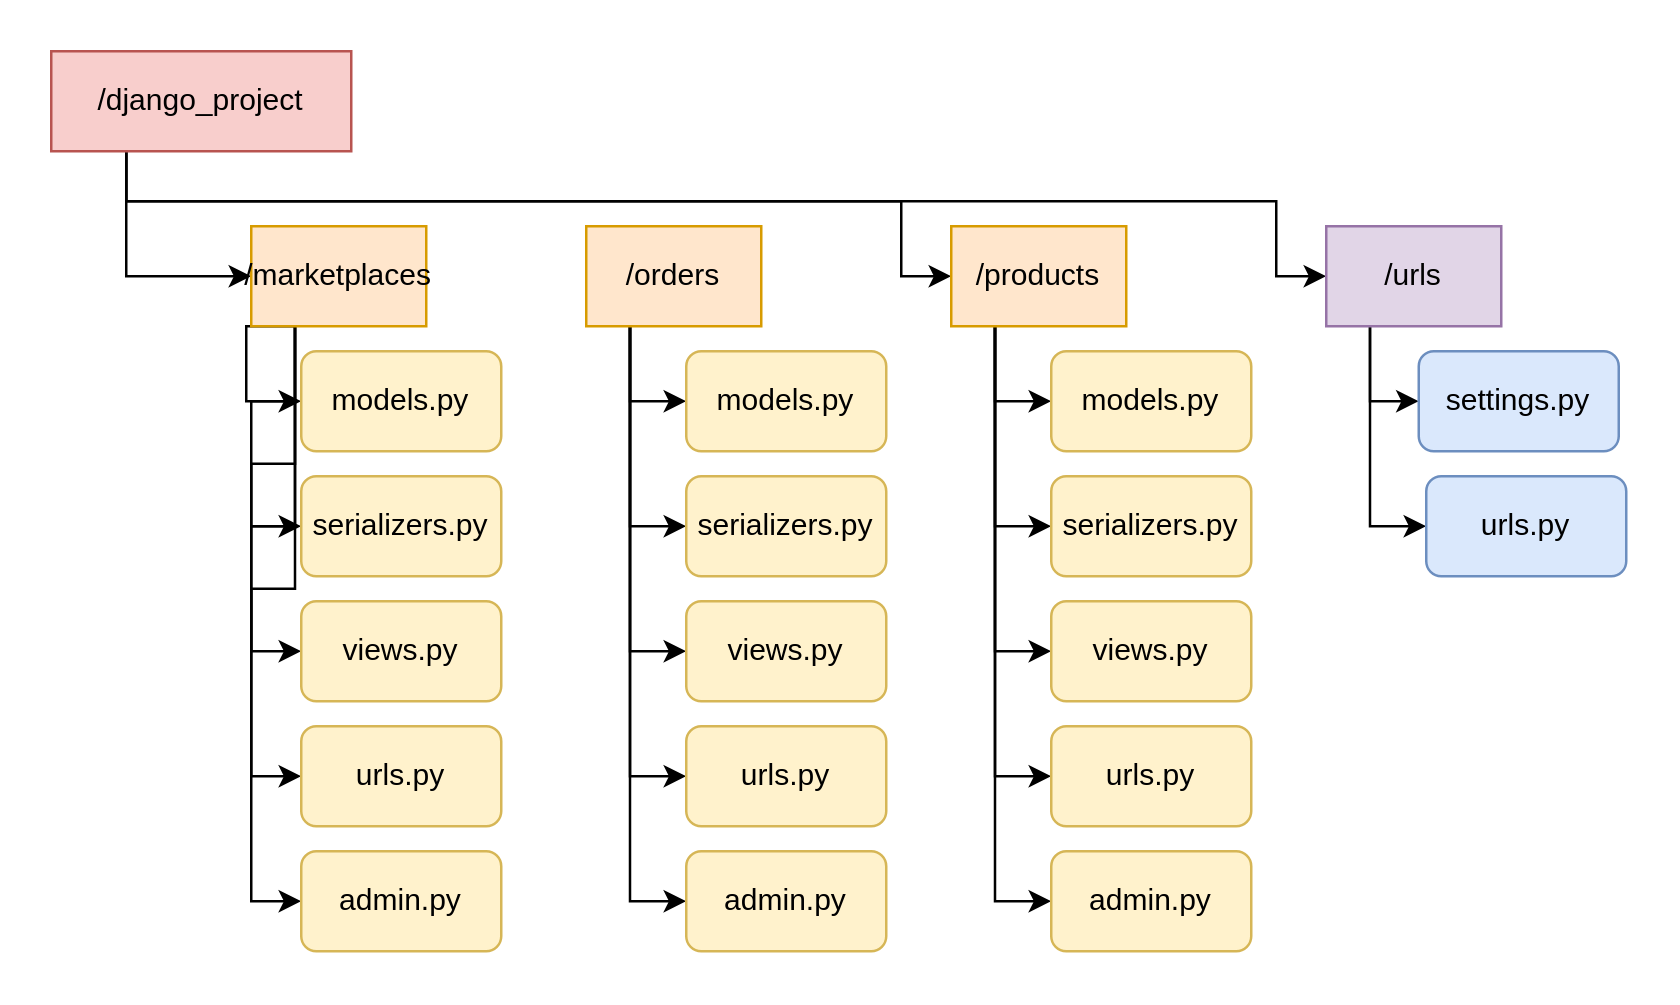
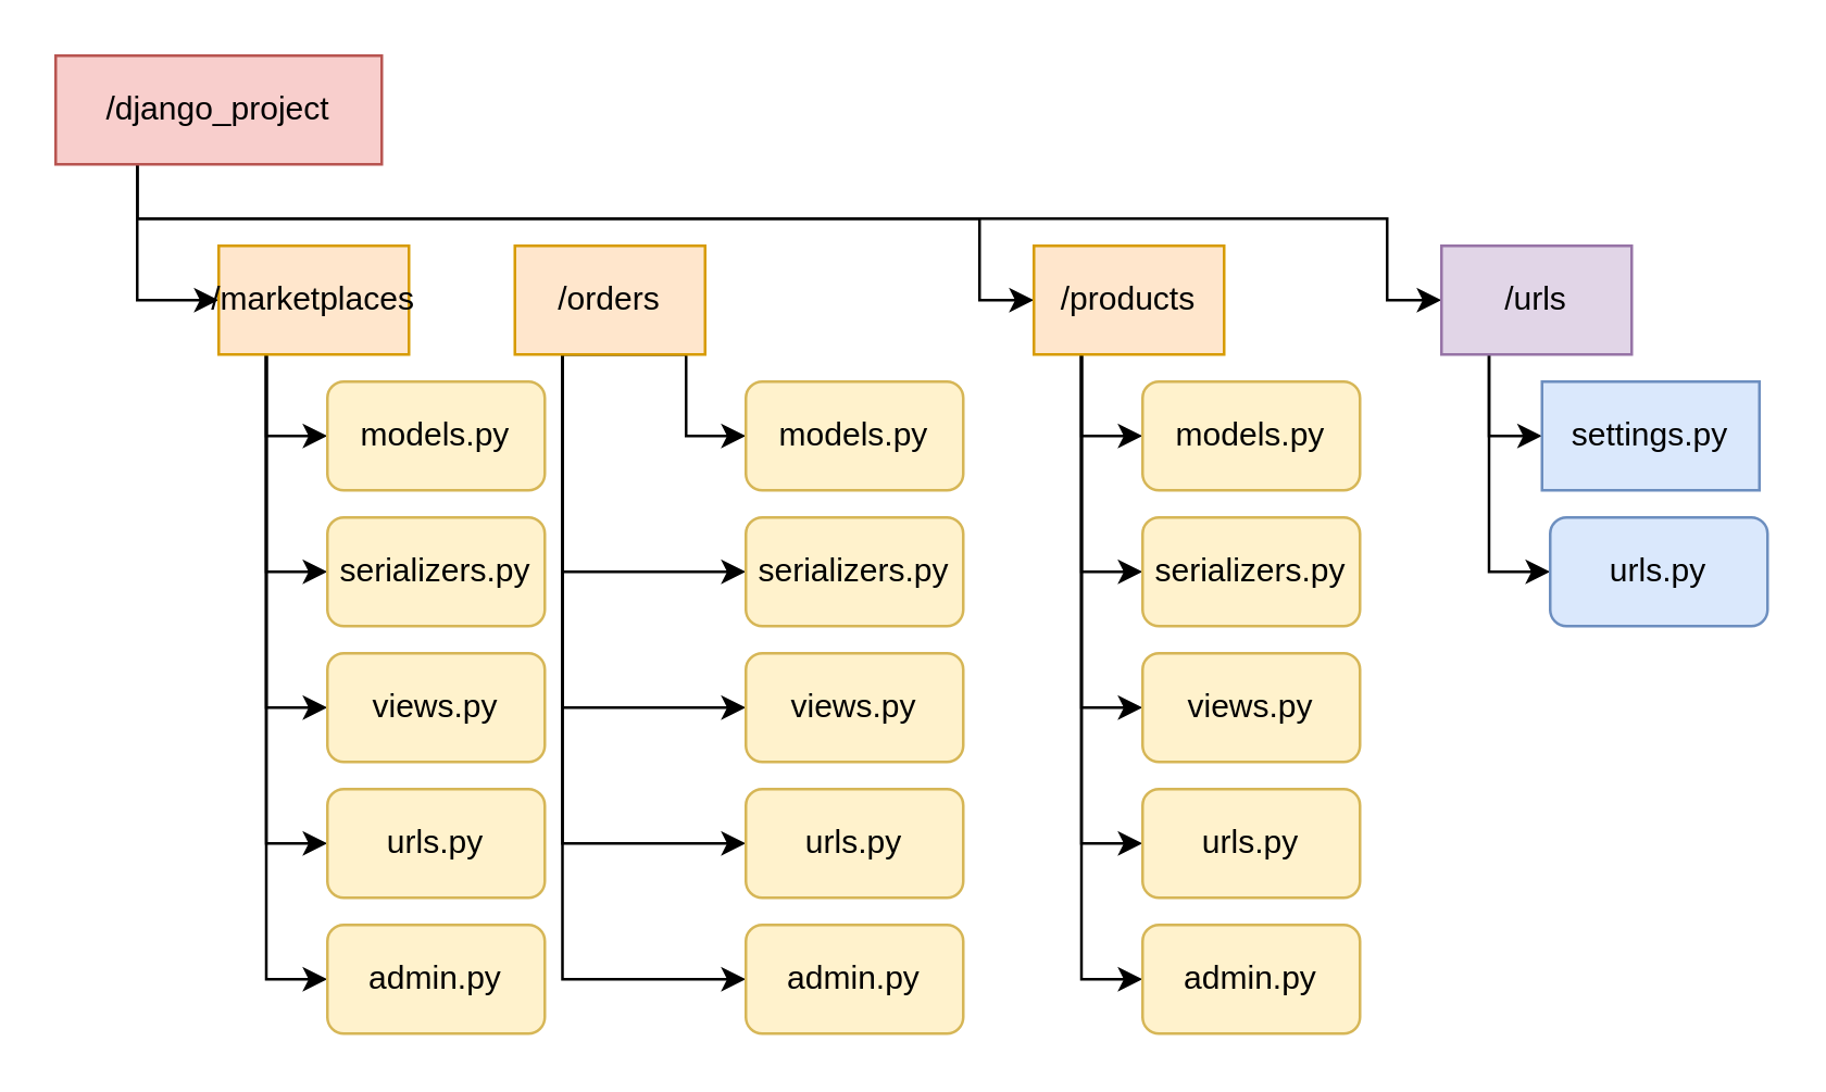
- <mxCell id="11" value="/marketplaces" style="rounded=0;whiteSpace=wrap;html=1;fillColor=#ffe6cc;strokeColor=#d79b00;" vertex="1" parent="1"><mxGeometry x="100" y="90" width="70" height="40" as="geometry" /></mxCell>
+ <mxCell id="11" value="/marketplaces" style="rounded=0;whiteSpace=wrap;html=1;fillColor=#ffe6cc;strokeColor=#d79b00;" vertex="1" parent="1"><mxGeometry x="80" y="90" width="70" height="40" as="geometry" /></mxCell>
- <mxCell id="22" value="/orders" style="rounded=0;whiteSpace=wrap;html=1;fillColor=#ffe6cc;strokeColor=#d79b00;" vertex="1" parent="1"><mxGeometry x="234" y="90" width="70" height="40" as="geometry" /></mxCell>
+ <mxCell id="22" value="/orders" style="rounded=0;whiteSpace=wrap;html=1;fillColor=#ffe6cc;strokeColor=#d79b00;" vertex="1" parent="1"><mxGeometry x="189" y="90" width="70" height="40" as="geometry" /></mxCell>
- <mxCell id="42" value="settings.py" style="rounded=1;whiteSpace=wrap;html=1;fillColor=#dae8fc;strokeColor=#6c8ebf;" vertex="1" parent="1"><mxGeometry x="567" y="140" width="80" height="40" as="geometry" /></mxCell>
+ <mxCell id="42" value="settings.py" style="whiteSpace=wrap;html=1;fillColor=#dae8fc;strokeColor=#6c8ebf;rounded=0;" vertex="1" parent="1"><mxGeometry x="567" y="140" width="80" height="40" as="geometry" /></mxCell>
